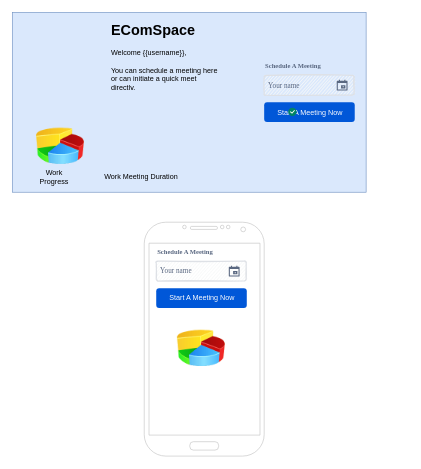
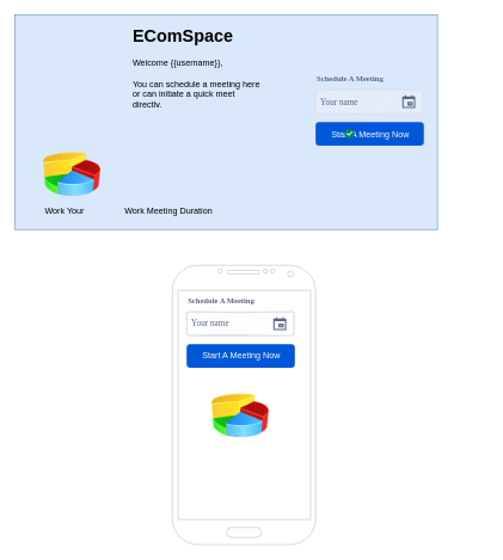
- <mxCell id="11" value="Work Progress" style="text;html=1;strokeColor=none;fillColor=none;align=center;verticalAlign=middle;whiteSpace=wrap;rounded=0;" parent="1" vertex="1"><mxGeometry x="60" y="280" width="60" height="30" as="geometry" /></mxCell>
+ <mxCell id="11" value="Work Your" style="text;html=1;strokeColor=none;fillColor=none;align=center;verticalAlign=middle;whiteSpace=wrap;rounded=0;" parent="1" vertex="1"><mxGeometry x="60" y="280" width="60" height="30" as="geometry" /></mxCell>
